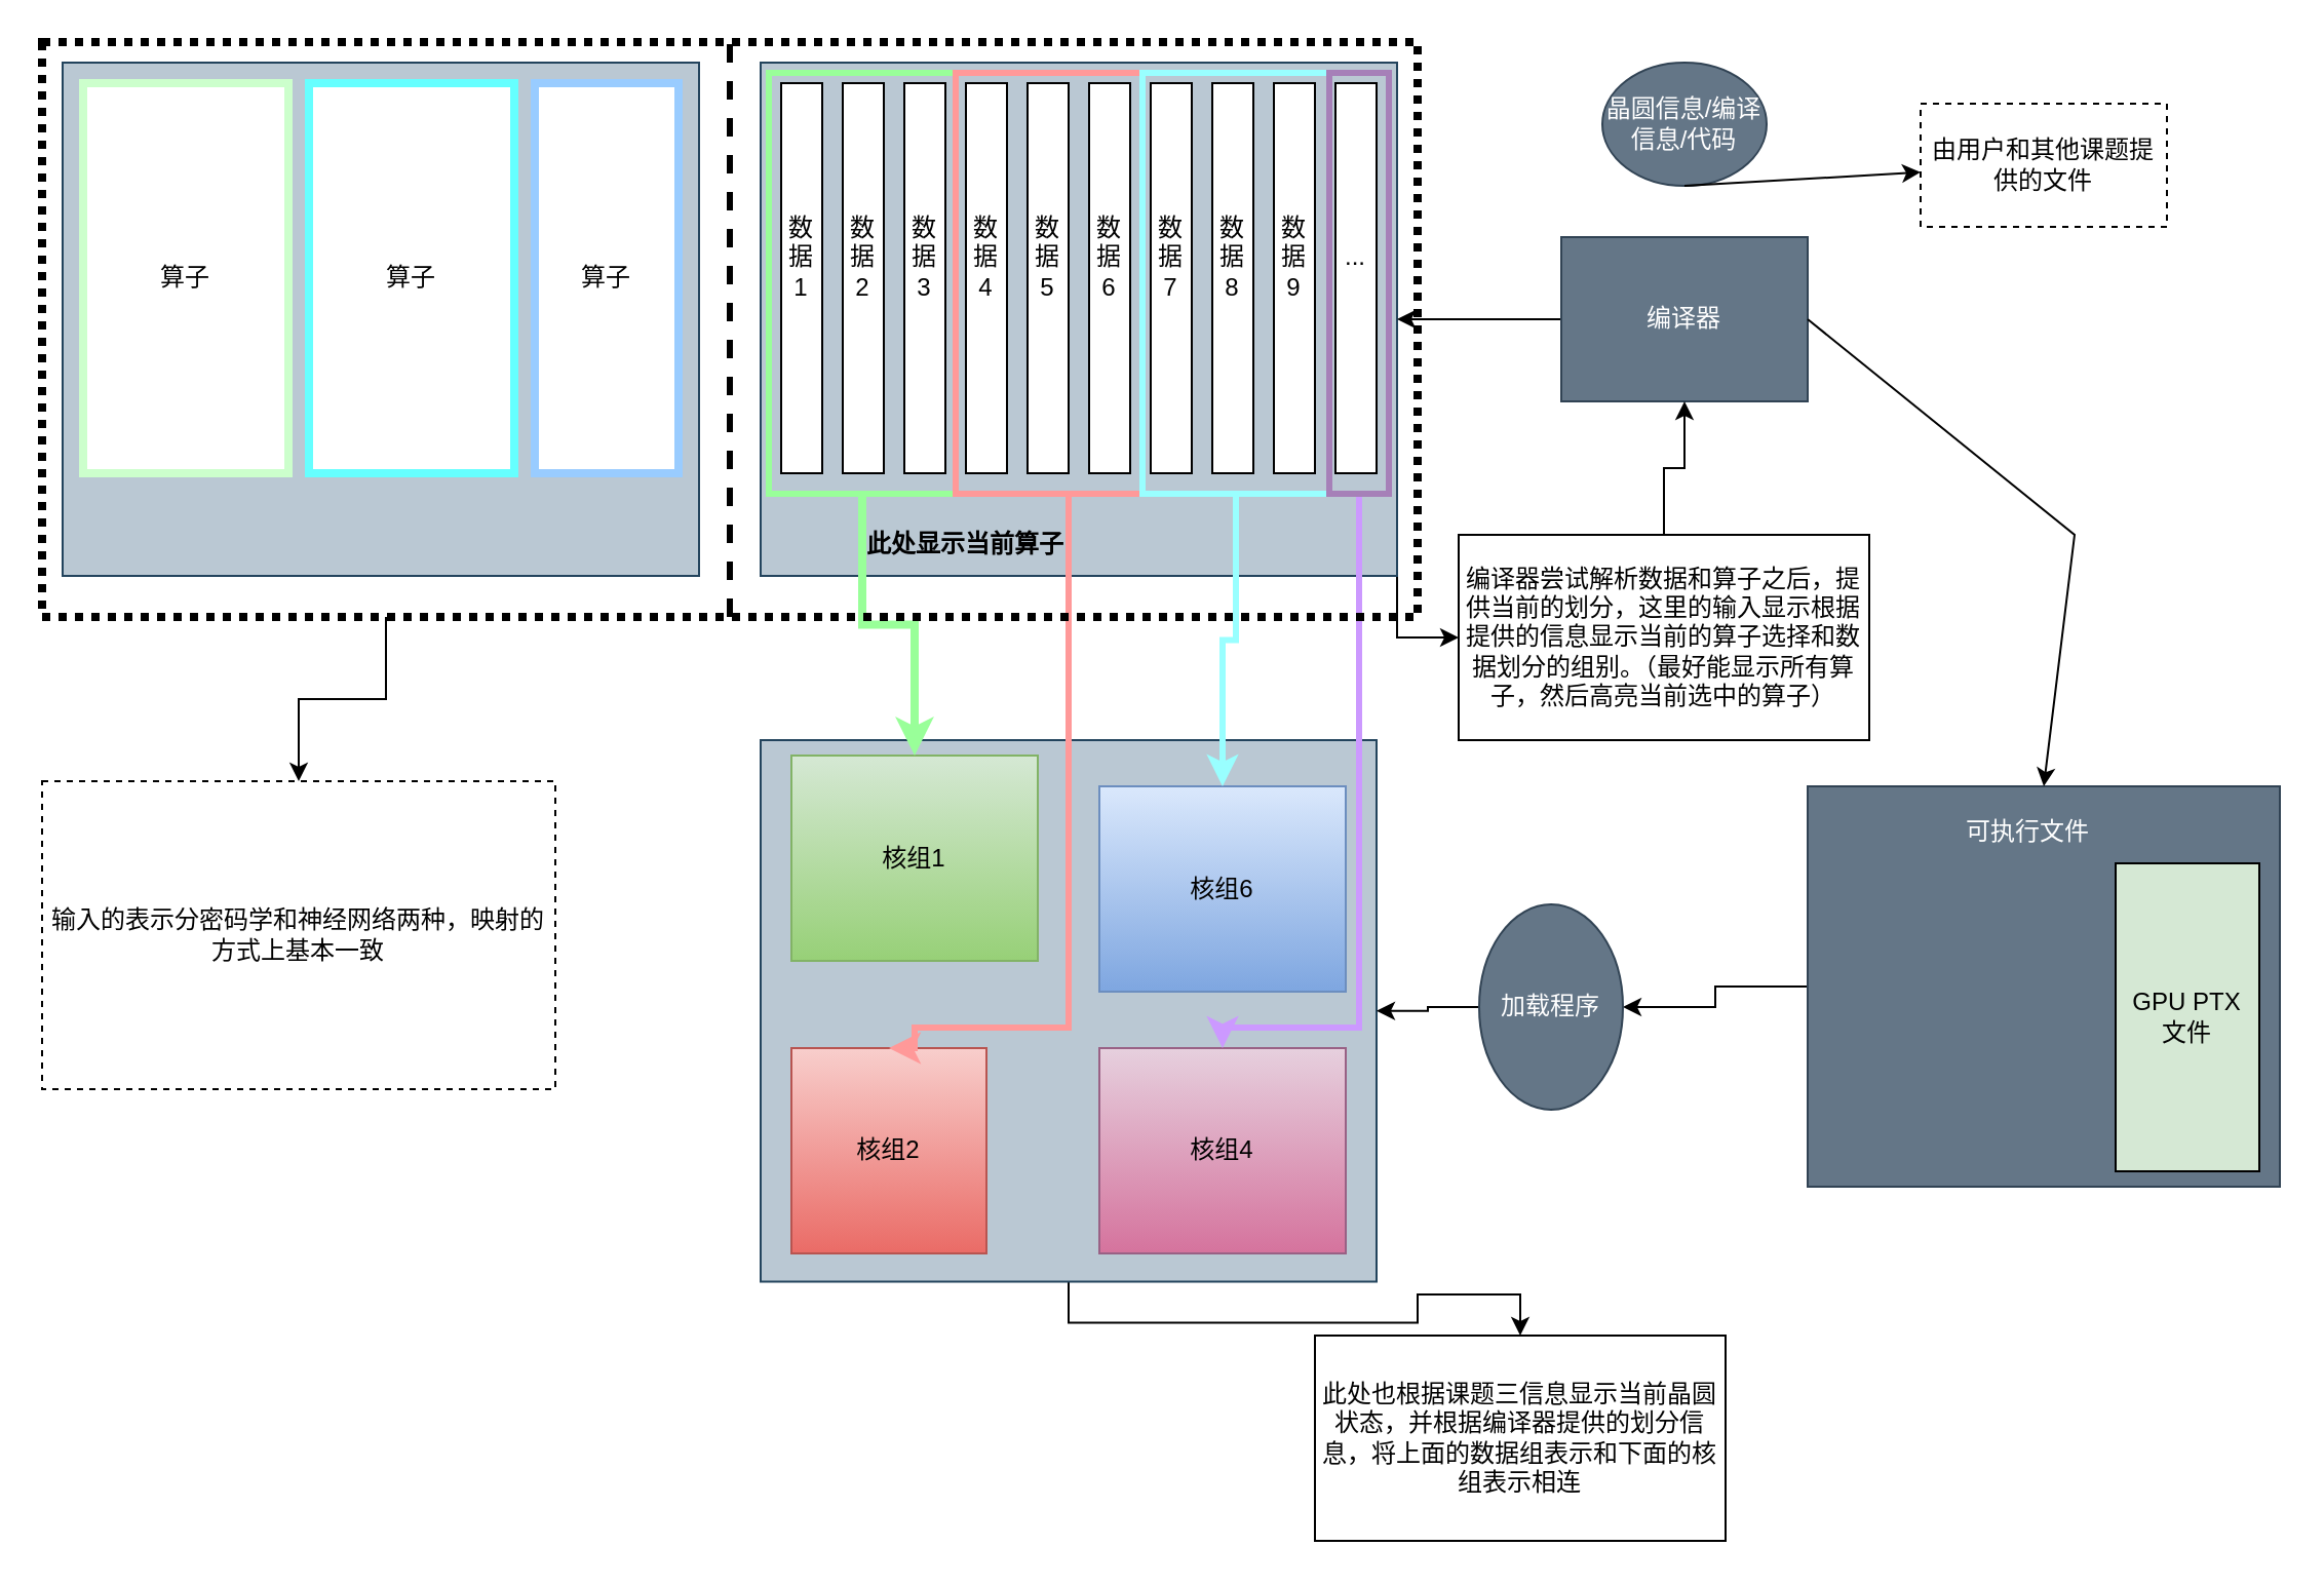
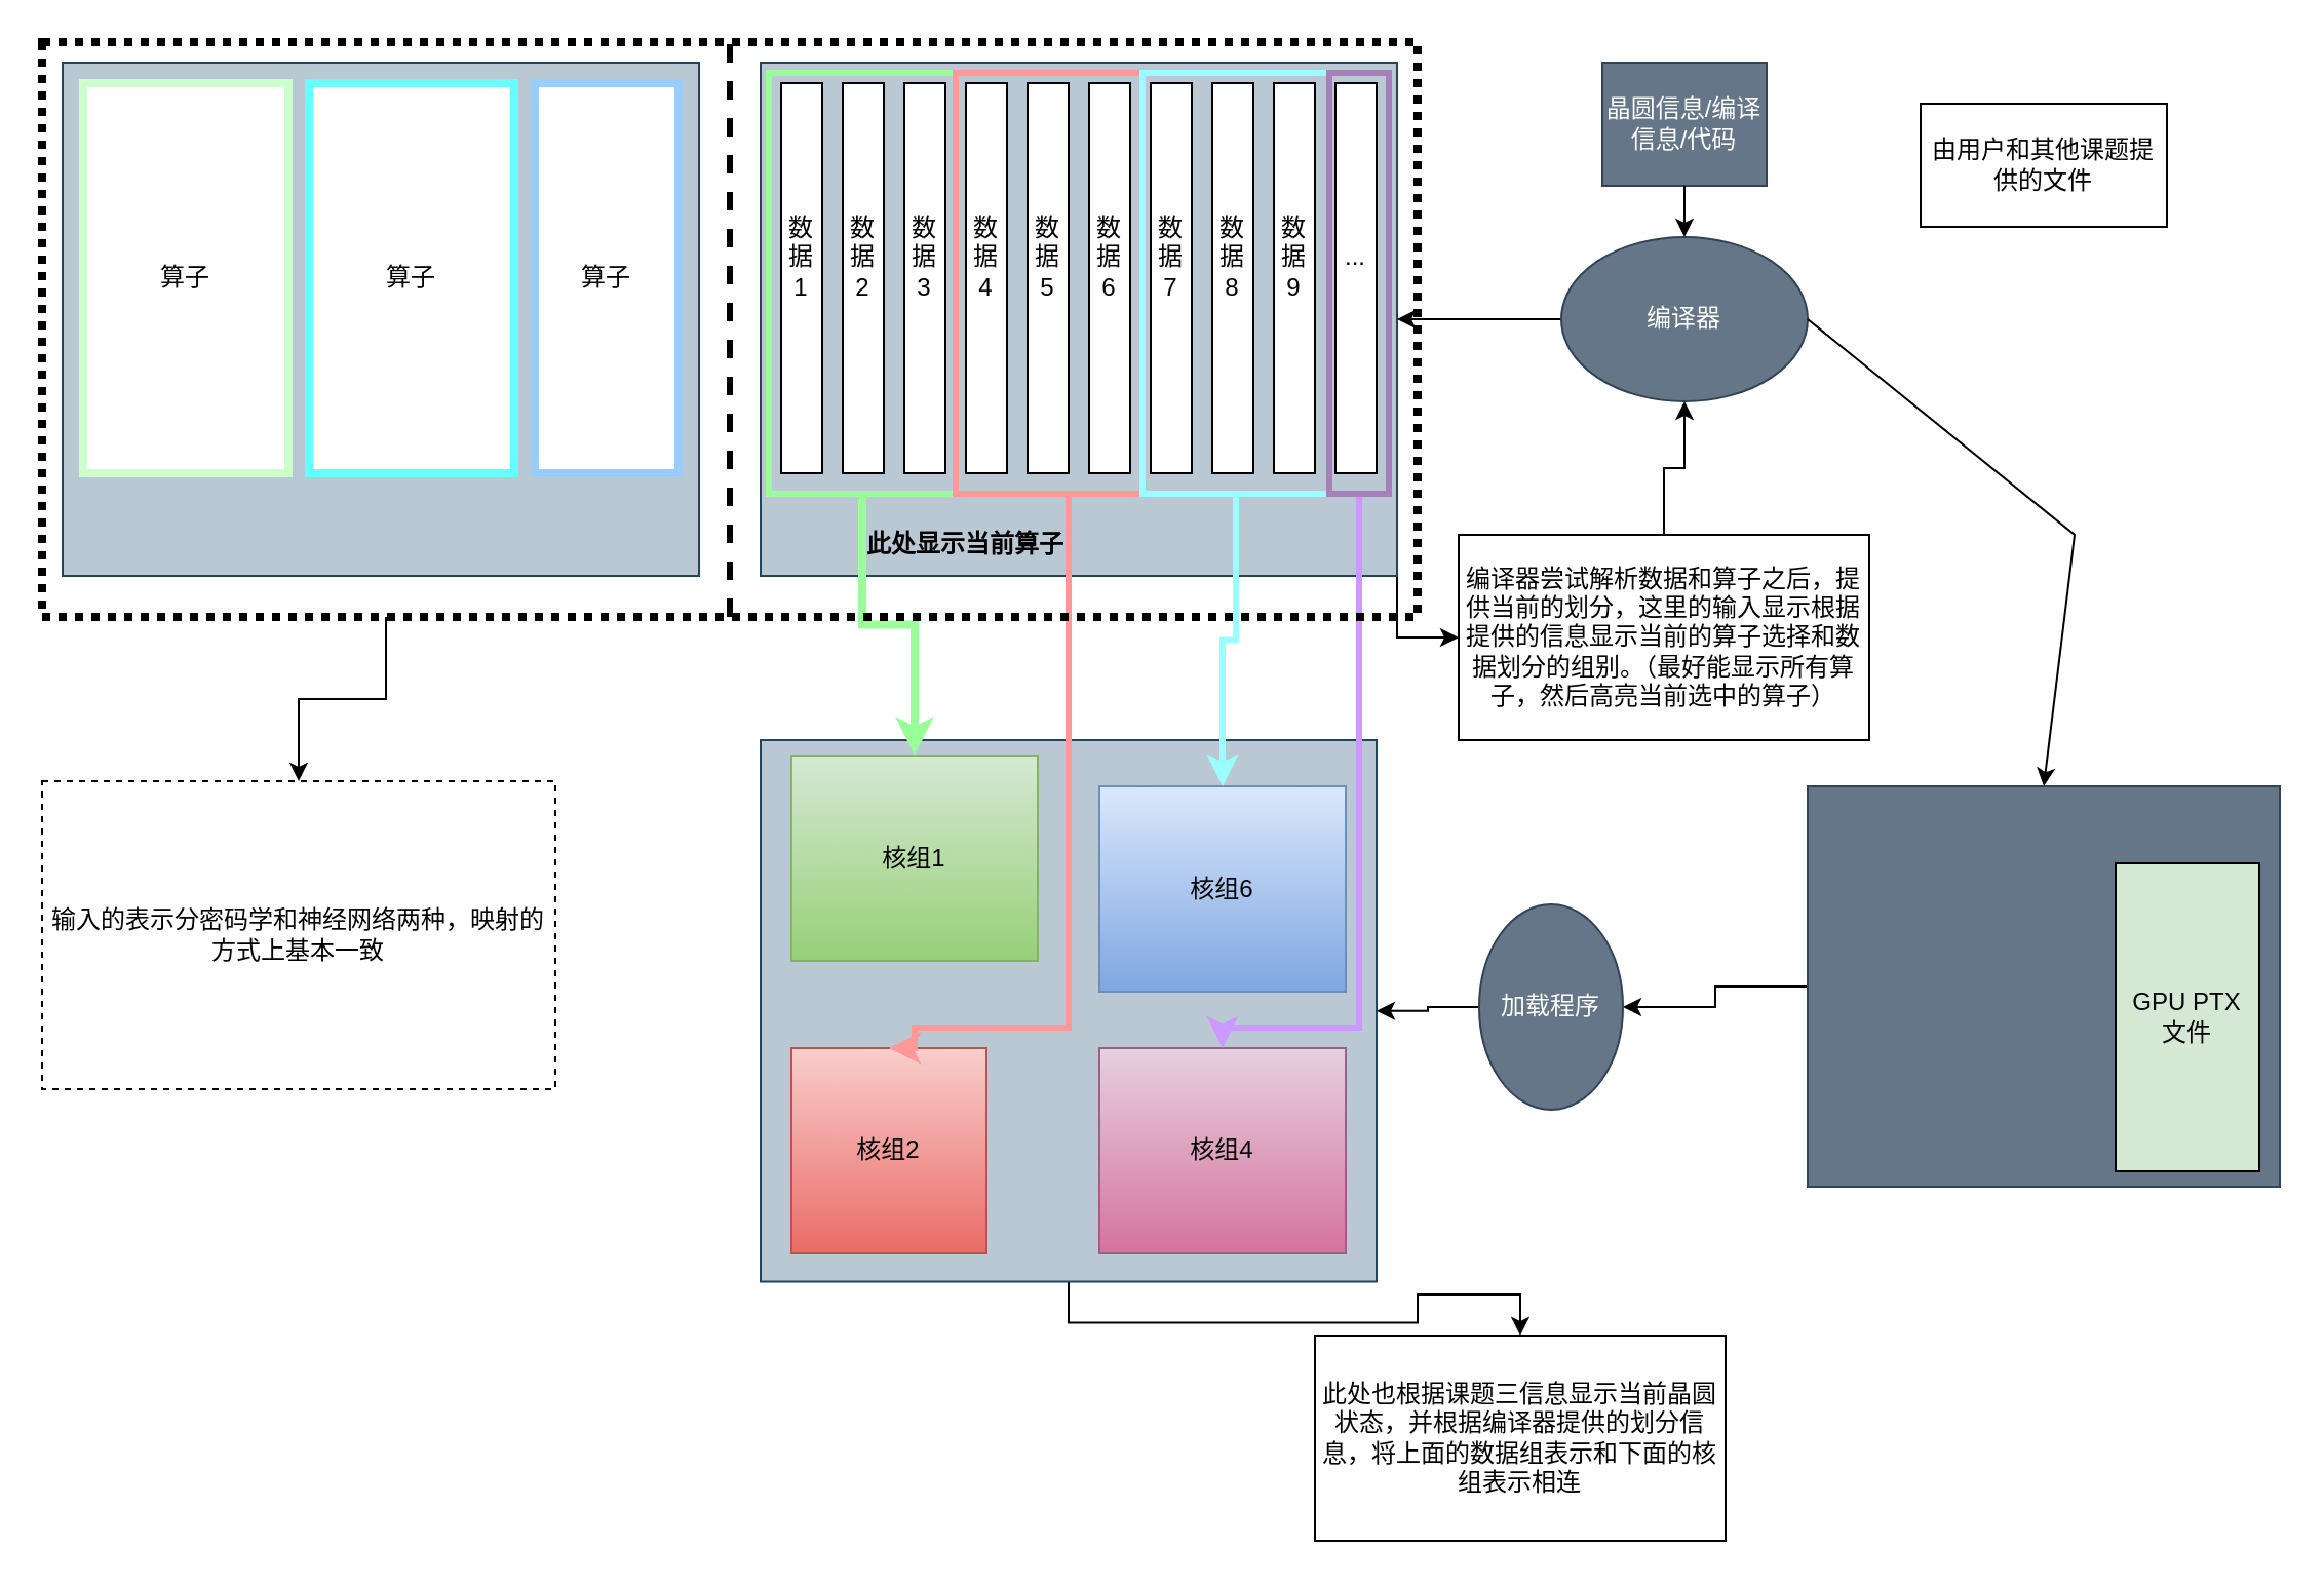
- <mxCell id="27" value="晶圆信息/编译信息/代码" style="ellipse;whiteSpace=wrap;html=1;fillColor=#647687;fontColor=#ffffff;strokeColor=#314354;" parent="1" vertex="1"><mxGeometry x="780" y="30" width="80" height="60" as="geometry" /></mxCell>
+ <mxCell id="27" value="晶圆信息/编译信息/代码" style="rounded=0;whiteSpace=wrap;html=1;fillColor=#647687;fontColor=#ffffff;strokeColor=#314354;" parent="1" vertex="1"><mxGeometry x="780" y="30" width="80" height="60" as="geometry" /></mxCell>
- <mxCell id="53" value="由用户和其他课题提供的文件" style="rounded=0;whiteSpace=wrap;html=1;dashed=1;" parent="1" vertex="1"><mxGeometry x="935" y="50" width="120" height="60" as="geometry" /></mxCell>
+ <mxCell id="53" value="由用户和其他课题提供的文件" style="rounded=0;whiteSpace=wrap;html=1;" parent="1" vertex="1"><mxGeometry x="935" y="50" width="120" height="60" as="geometry" /></mxCell>
- <mxCell id="28" value="" style="endArrow=classic;html=1;rounded=0;exitX=0.5;exitY=1;exitDx=0;exitDy=0;" parent="1" source="27" target="53" edge="1"><mxGeometry width="50" height="50" relative="1" as="geometry"><mxPoint x="555" y="400" as="sourcePoint" /><mxPoint x="605" y="350" as="targetPoint" /></mxGeometry></mxCell>
+ <mxCell id="28" value="" style="endArrow=classic;html=1;rounded=0;exitX=0.5;exitY=1;exitDx=0;exitDy=0;entryX=0.5;entryY=0;entryDx=0;entryDy=0;" parent="1" source="27" target="26" edge="1"><mxGeometry width="50" height="50" relative="1" as="geometry"><mxPoint x="555" y="400" as="sourcePoint" /><mxPoint x="605" y="350" as="targetPoint" /></mxGeometry></mxCell>
- <mxCell id="26" value="编译器" style="whiteSpace=wrap;html=1;fillColor=#647687;fontColor=#ffffff;strokeColor=#314354;rounded=0;" parent="1" vertex="1"><mxGeometry x="760" y="115" width="120" height="80" as="geometry" /></mxCell>
+ <mxCell id="26" value="编译器" style="ellipse;whiteSpace=wrap;html=1;fillColor=#647687;fontColor=#ffffff;strokeColor=#314354;" parent="1" vertex="1"><mxGeometry x="760" y="115" width="120" height="80" as="geometry" /></mxCell>
- <mxCell id="32" value="&lt;font color=&quot;#ffffff&quot;&gt;可执行文件&lt;/font&gt;" style="text;html=1;align=center;verticalAlign=middle;whiteSpace=wrap;rounded=0;" parent="1" vertex="1"><mxGeometry x="955" y="390" width="65" height="30" as="geometry" /></mxCell>
